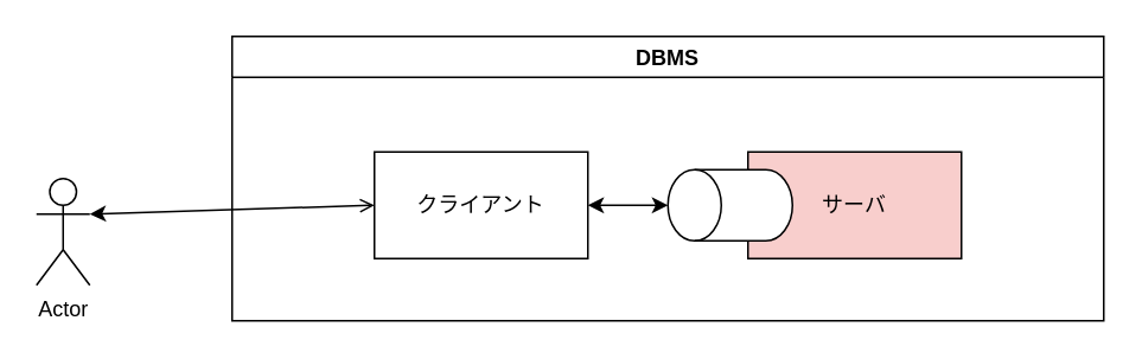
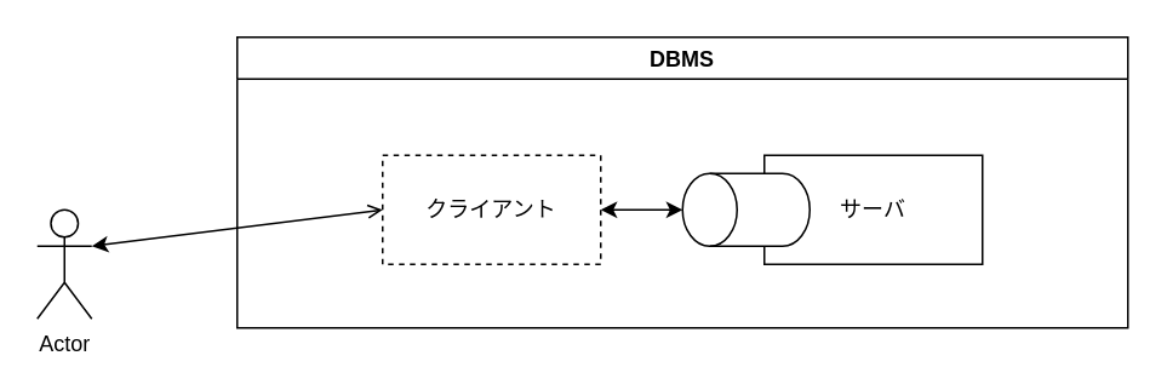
- <mxCell id="4" value="クライアント" style="rounded=0;whiteSpace=wrap;html=1;" parent="2" vertex="1"><mxGeometry x="80" y="65" width="120" height="60" as="geometry" /></mxCell>
+ <mxCell id="4" value="クライアント" style="rounded=0;whiteSpace=wrap;html=1;dashed=1;" parent="2" vertex="1"><mxGeometry x="80" y="65" width="120" height="60" as="geometry" /></mxCell>
- <mxCell id="3" value="サーバ" style="rounded=0;whiteSpace=wrap;html=1;fillColor=#f8cecc;" parent="2" vertex="1"><mxGeometry x="290" y="65" width="120" height="60" as="geometry" /></mxCell>
+ <mxCell id="3" value="サーバ" style="rounded=0;whiteSpace=wrap;html=1;" parent="2" vertex="1"><mxGeometry x="290" y="65" width="120" height="60" as="geometry" /></mxCell>
- <mxCell id="7" value="Actor" style="shape=umlActor;verticalLabelPosition=bottom;verticalAlign=top;html=1;outlineConnect=0;" parent="1" vertex="1"><mxGeometry x="20" y="100" width="30" height="60" as="geometry" /></mxCell>
+ <mxCell id="7" value="Actor" style="shape=umlActor;verticalLabelPosition=bottom;verticalAlign=top;html=1;outlineConnect=0;" parent="1" vertex="1"><mxGeometry x="20" y="115" width="30" height="60" as="geometry" /></mxCell>
